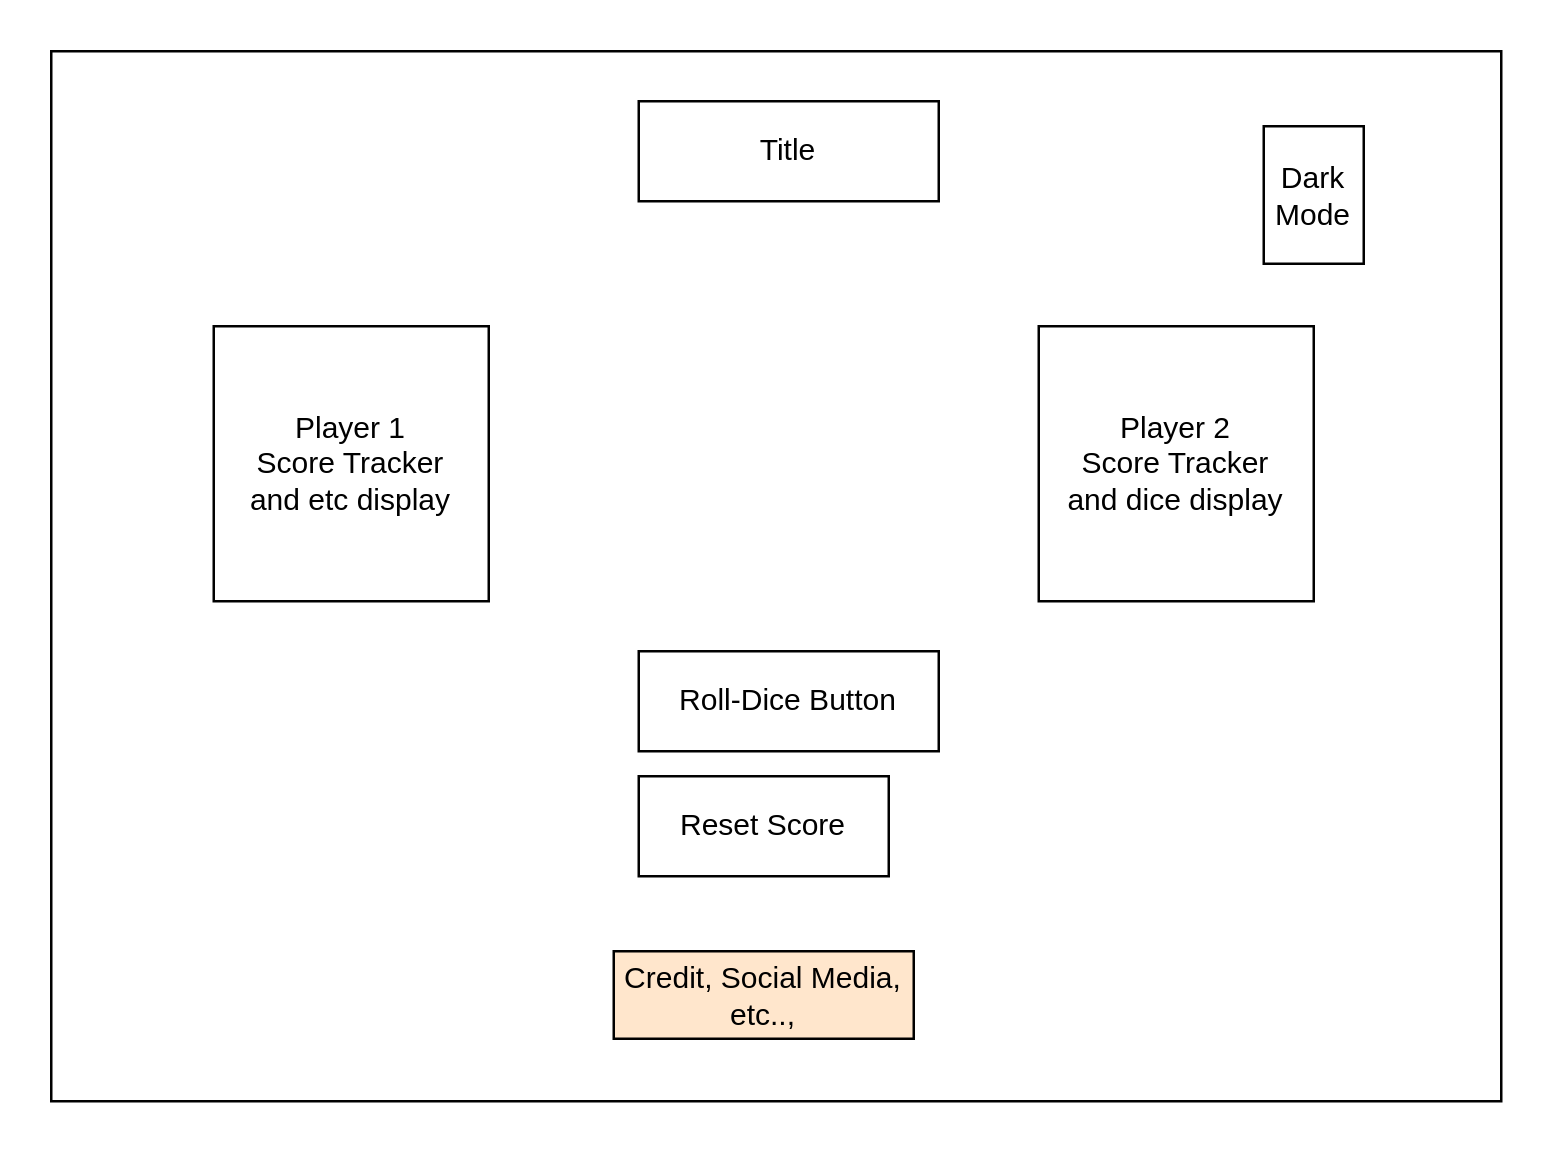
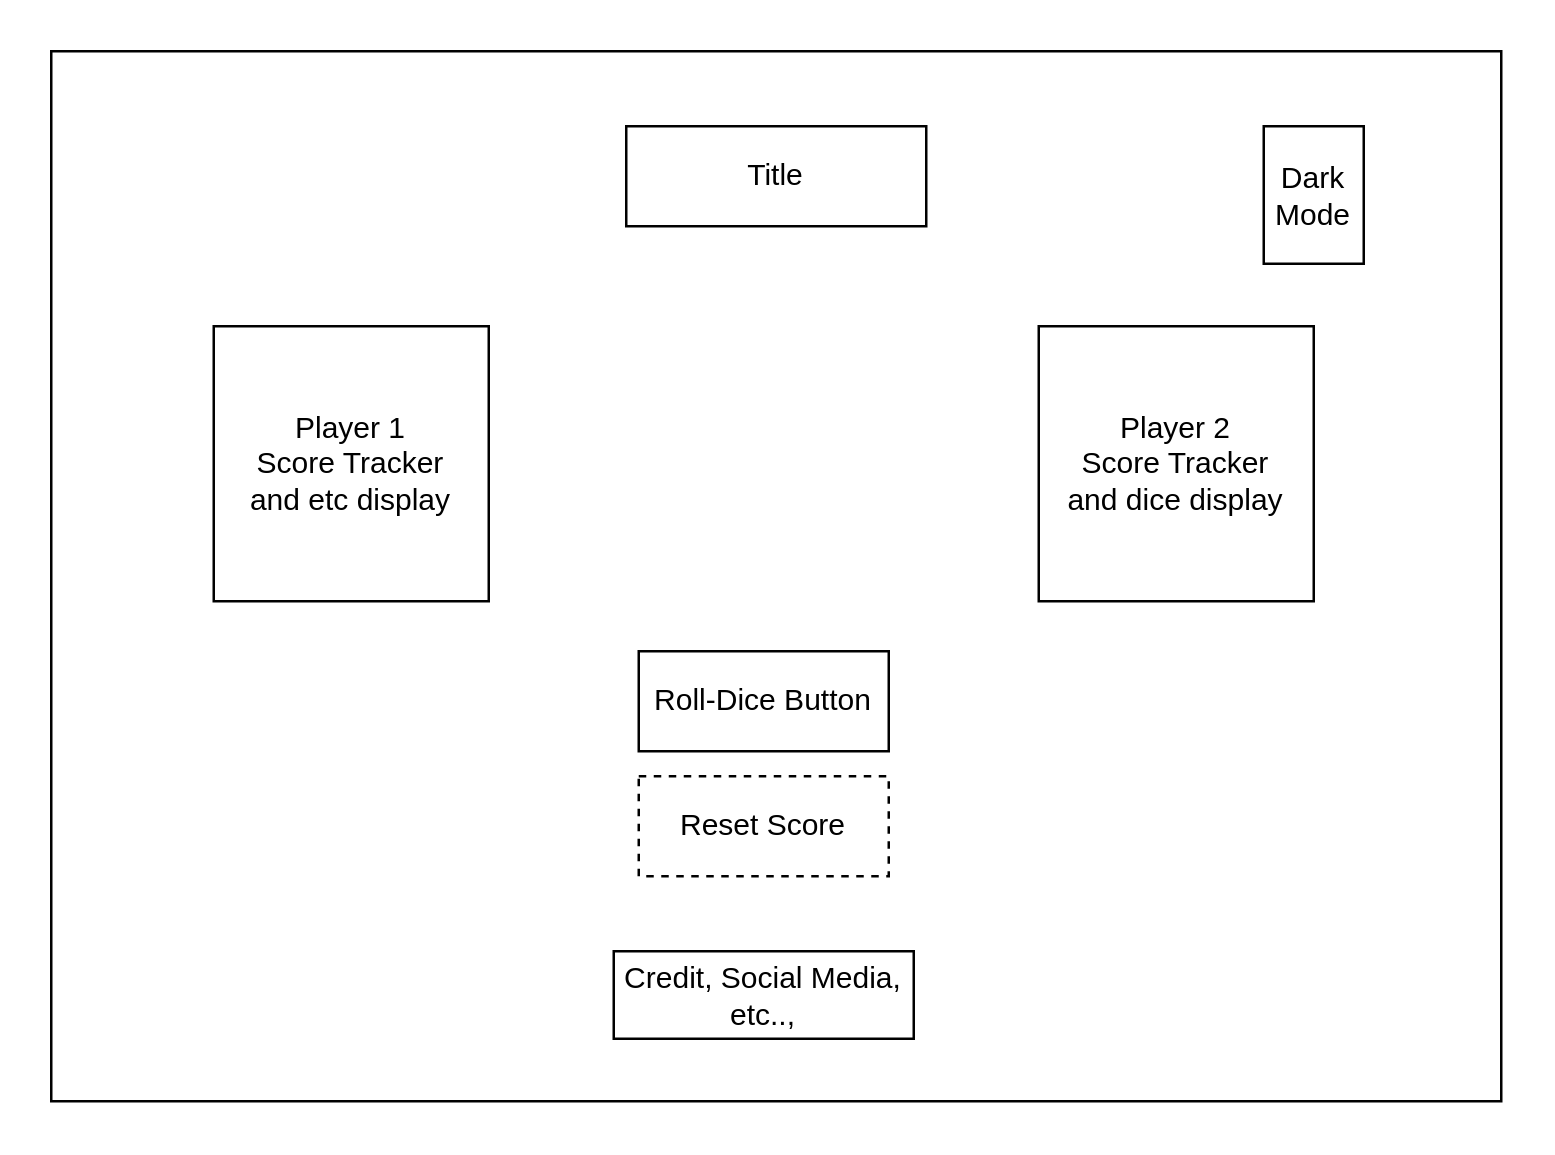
- <mxCell id="3" value="Title" style="rounded=0;whiteSpace=wrap;html=1;" vertex="1" parent="1"><mxGeometry x="255" y="40" width="120" height="40" as="geometry" /></mxCell>
+ <mxCell id="3" value="Title" style="rounded=0;whiteSpace=wrap;html=1;" vertex="1" parent="1"><mxGeometry x="250" y="50" width="120" height="40" as="geometry" /></mxCell>
- <mxCell id="8" value="Roll-Dice Button" style="rounded=0;whiteSpace=wrap;html=1;" vertex="1" parent="1"><mxGeometry x="255" y="260" width="120" height="40" as="geometry" /></mxCell>
+ <mxCell id="8" value="Roll-Dice Button" style="rounded=0;whiteSpace=wrap;html=1;" vertex="1" parent="1"><mxGeometry x="255" y="260" width="100" height="40" as="geometry" /></mxCell>
- <mxCell id="9" value="Reset Score" style="rounded=0;whiteSpace=wrap;html=1;" vertex="1" parent="1"><mxGeometry x="255" y="310" width="100" height="40" as="geometry" /></mxCell>
+ <mxCell id="9" value="Reset Score" style="rounded=0;whiteSpace=wrap;html=1;dashed=1;" vertex="1" parent="1"><mxGeometry x="255" y="310" width="100" height="40" as="geometry" /></mxCell>
- <mxCell id="7" value="Credit, Social Media, etc..," style="rounded=0;whiteSpace=wrap;html=1;fillColor=#ffe6cc;" vertex="1" parent="1"><mxGeometry x="245" y="380" width="120" height="35" as="geometry" /></mxCell>
+ <mxCell id="7" value="Credit, Social Media, etc..," style="rounded=0;whiteSpace=wrap;html=1;" vertex="1" parent="1"><mxGeometry x="245" y="380" width="120" height="35" as="geometry" /></mxCell>
